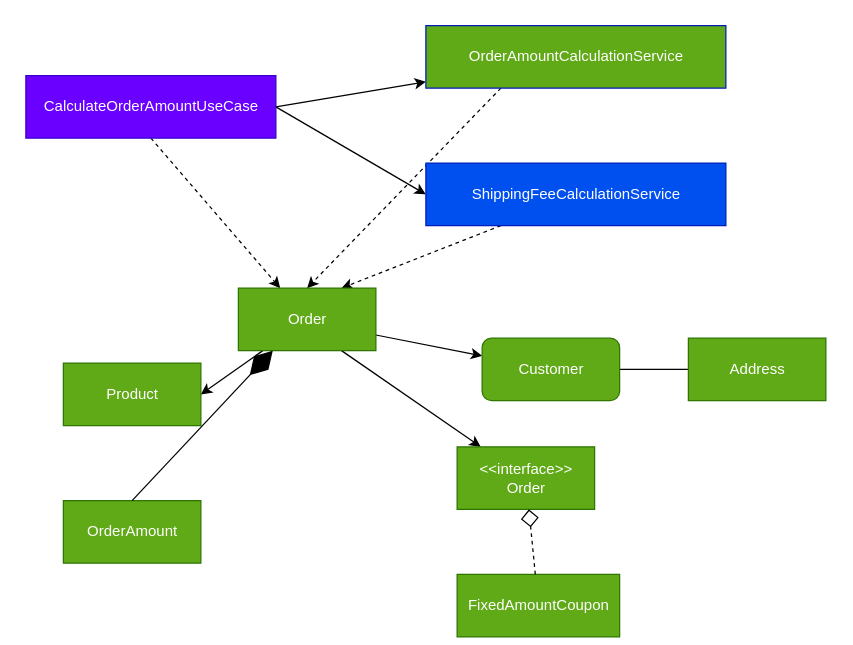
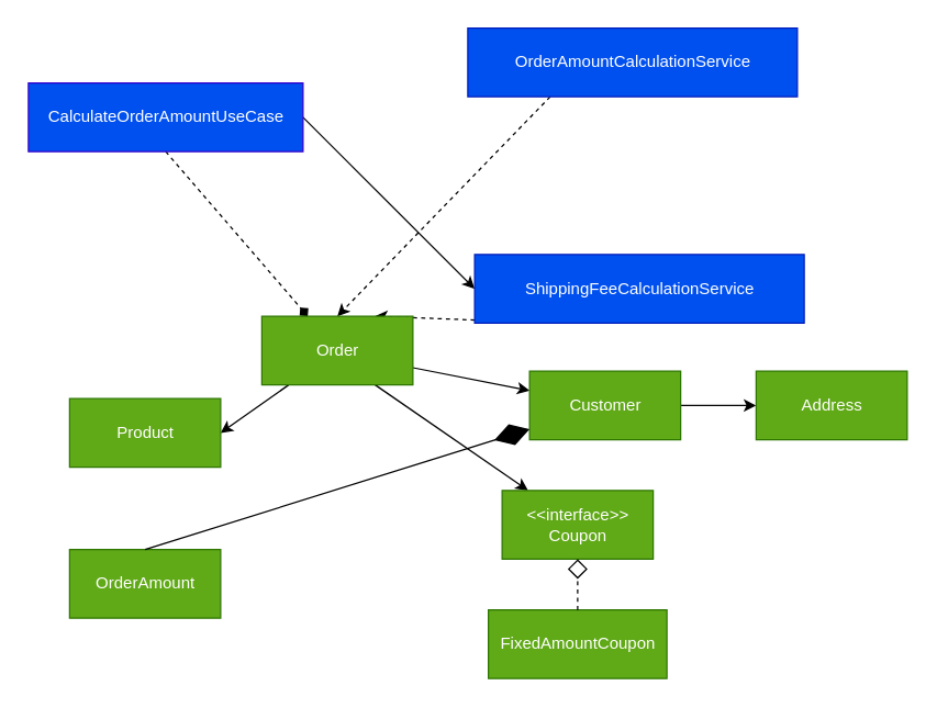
- <mxCell id="7" value="OrderAmountCalculationService" style="html=1;fillColor=#60a917;strokeColor=#001DBC;fontColor=#ffffff;" vertex="1" parent="1"><mxGeometry x="340" y="20" width="240" height="50" as="geometry" /></mxCell>
+ <mxCell id="7" value="OrderAmountCalculationService" style="html=1;fillColor=#0050ef;strokeColor=#001DBC;fontColor=#ffffff;" vertex="1" parent="1"><mxGeometry x="340" y="20" width="240" height="50" as="geometry" /></mxCell>
- <mxCell id="2" style="rounded=0;orthogonalLoop=1;jettySize=auto;html=1;exitX=1;exitY=0.5;exitDx=0;exitDy=0;strokeColor=#000000;endArrow=classic;endFill=1;" edge="1" parent="1" source="5" target="7"><mxGeometry relative="1" as="geometry" /></mxCell>
- <mxCell id="5" value="CalculateOrderAmountUseCase" style="html=1;fillColor=#6a00ff;strokeColor=#3700CC;fontColor=#ffffff;" vertex="1" parent="1"><mxGeometry x="20" y="60" width="200" height="50" as="geometry" /></mxCell>
+ <mxCell id="5" value="CalculateOrderAmountUseCase" style="html=1;fillColor=#0050ef;strokeColor=#3700CC;fontColor=#ffffff;" vertex="1" parent="1"><mxGeometry x="20" y="60" width="200" height="50" as="geometry" /></mxCell>
- <mxCell id="9" value="ShippingFeeCalculationService" style="html=1;fillColor=#0050ef;strokeColor=#001DBC;fontColor=#ffffff;" vertex="1" parent="1"><mxGeometry x="340" y="130" width="240" height="50" as="geometry" /></mxCell>
+ <mxCell id="9" value="ShippingFeeCalculationService" style="html=1;fillColor=#0050ef;strokeColor=#001DBC;fontColor=#ffffff;" vertex="1" parent="1"><mxGeometry x="345" y="185" width="240" height="50" as="geometry" /></mxCell>
- <mxCell id="4" style="edgeStyle=none;rounded=0;orthogonalLoop=1;jettySize=auto;html=1;exitX=0.5;exitY=1;exitDx=0;exitDy=0;startArrow=none;startFill=0;endArrow=classic;endFill=1;strokeColor=#000000;dashed=1;" edge="1" parent="1" source="5" target="13"><mxGeometry relative="1" as="geometry" /></mxCell>
+ <mxCell id="4" style="edgeStyle=none;rounded=0;orthogonalLoop=1;jettySize=auto;html=1;exitX=0.5;exitY=1;exitDx=0;exitDy=0;startArrow=none;startFill=0;endArrow=diamond;endFill=1;strokeColor=#000000;dashed=1;" edge="1" parent="1" source="5" target="13"><mxGeometry relative="1" as="geometry" /></mxCell>
- <mxCell id="15" value="Customer" style="html=1;fillColor=#60a917;strokeColor=#2D7600;fontColor=#ffffff;rounded=1;" vertex="1" parent="1"><mxGeometry x="385" y="270" width="110" height="50" as="geometry" /></mxCell>
+ <mxCell id="15" value="Customer" style="html=1;fillColor=#60a917;strokeColor=#2D7600;fontColor=#ffffff;" vertex="1" parent="1"><mxGeometry x="385" y="270" width="110" height="50" as="geometry" /></mxCell>
- <mxCell id="14" style="edgeStyle=none;rounded=0;orthogonalLoop=1;jettySize=auto;html=1;exitX=1;exitY=0.5;exitDx=0;exitDy=0;startArrow=none;startFill=0;endArrow=none;endFill=1;strokeColor=#000000;" edge="1" parent="1" source="15" target="16"><mxGeometry relative="1" as="geometry" /></mxCell>
+ <mxCell id="14" style="edgeStyle=none;rounded=0;orthogonalLoop=1;jettySize=auto;html=1;exitX=1;exitY=0.5;exitDx=0;exitDy=0;startArrow=none;startFill=0;endArrow=classic;endFill=1;strokeColor=#000000;" edge="1" parent="1" source="15" target="16"><mxGeometry relative="1" as="geometry" /></mxCell>
- <mxCell id="21" value="" style="endArrow=diamondThin;endFill=1;endSize=24;html=1;strokeColor=#000000;exitX=0.5;exitY=0;exitDx=0;exitDy=0;entryX=0.25;entryY=1;entryDx=0;entryDy=0;" edge="1" parent="1" source="20" target="13"><mxGeometry width="160" relative="1" as="geometry"><mxPoint x="270" y="250" as="sourcePoint" /><mxPoint x="430" y="250" as="targetPoint" /></mxGeometry></mxCell>
+ <mxCell id="21" value="" style="endArrow=diamondThin;endFill=1;endSize=24;html=1;strokeColor=#000000;exitX=0.5;exitY=0;exitDx=0;exitDy=0;" edge="1" parent="1" source="20" target="15"><mxGeometry width="160" relative="1" as="geometry"><mxPoint x="270" y="250" as="sourcePoint" /><mxPoint x="430" y="250" as="targetPoint" /></mxGeometry></mxCell>
- <mxCell id="18" value="&amp;lt;&amp;lt;interface&amp;gt;&amp;gt;&lt;br&gt;Order" style="html=1;fillColor=#60a917;strokeColor=#2D7600;fontColor=#ffffff;" vertex="1" parent="1"><mxGeometry x="365" y="357" width="110" height="50" as="geometry" /></mxCell>
+ <mxCell id="18" value="&amp;lt;&amp;lt;interface&amp;gt;&amp;gt;&lt;br&gt;Coupon" style="html=1;fillColor=#60a917;strokeColor=#2D7600;fontColor=#ffffff;" vertex="1" parent="1"><mxGeometry x="365" y="357" width="110" height="50" as="geometry" /></mxCell>
- <mxCell id="19" value="FixedAmountCoupon" style="html=1;fillColor=#60a917;strokeColor=#2D7600;fontColor=#ffffff;" vertex="1" parent="1"><mxGeometry x="365" y="459" width="130" height="50" as="geometry" /></mxCell>
+ <mxCell id="19" value="FixedAmountCoupon" style="html=1;fillColor=#60a917;strokeColor=#2D7600;fontColor=#ffffff;" vertex="1" parent="1"><mxGeometry x="355" y="444" width="130" height="50" as="geometry" /></mxCell>
